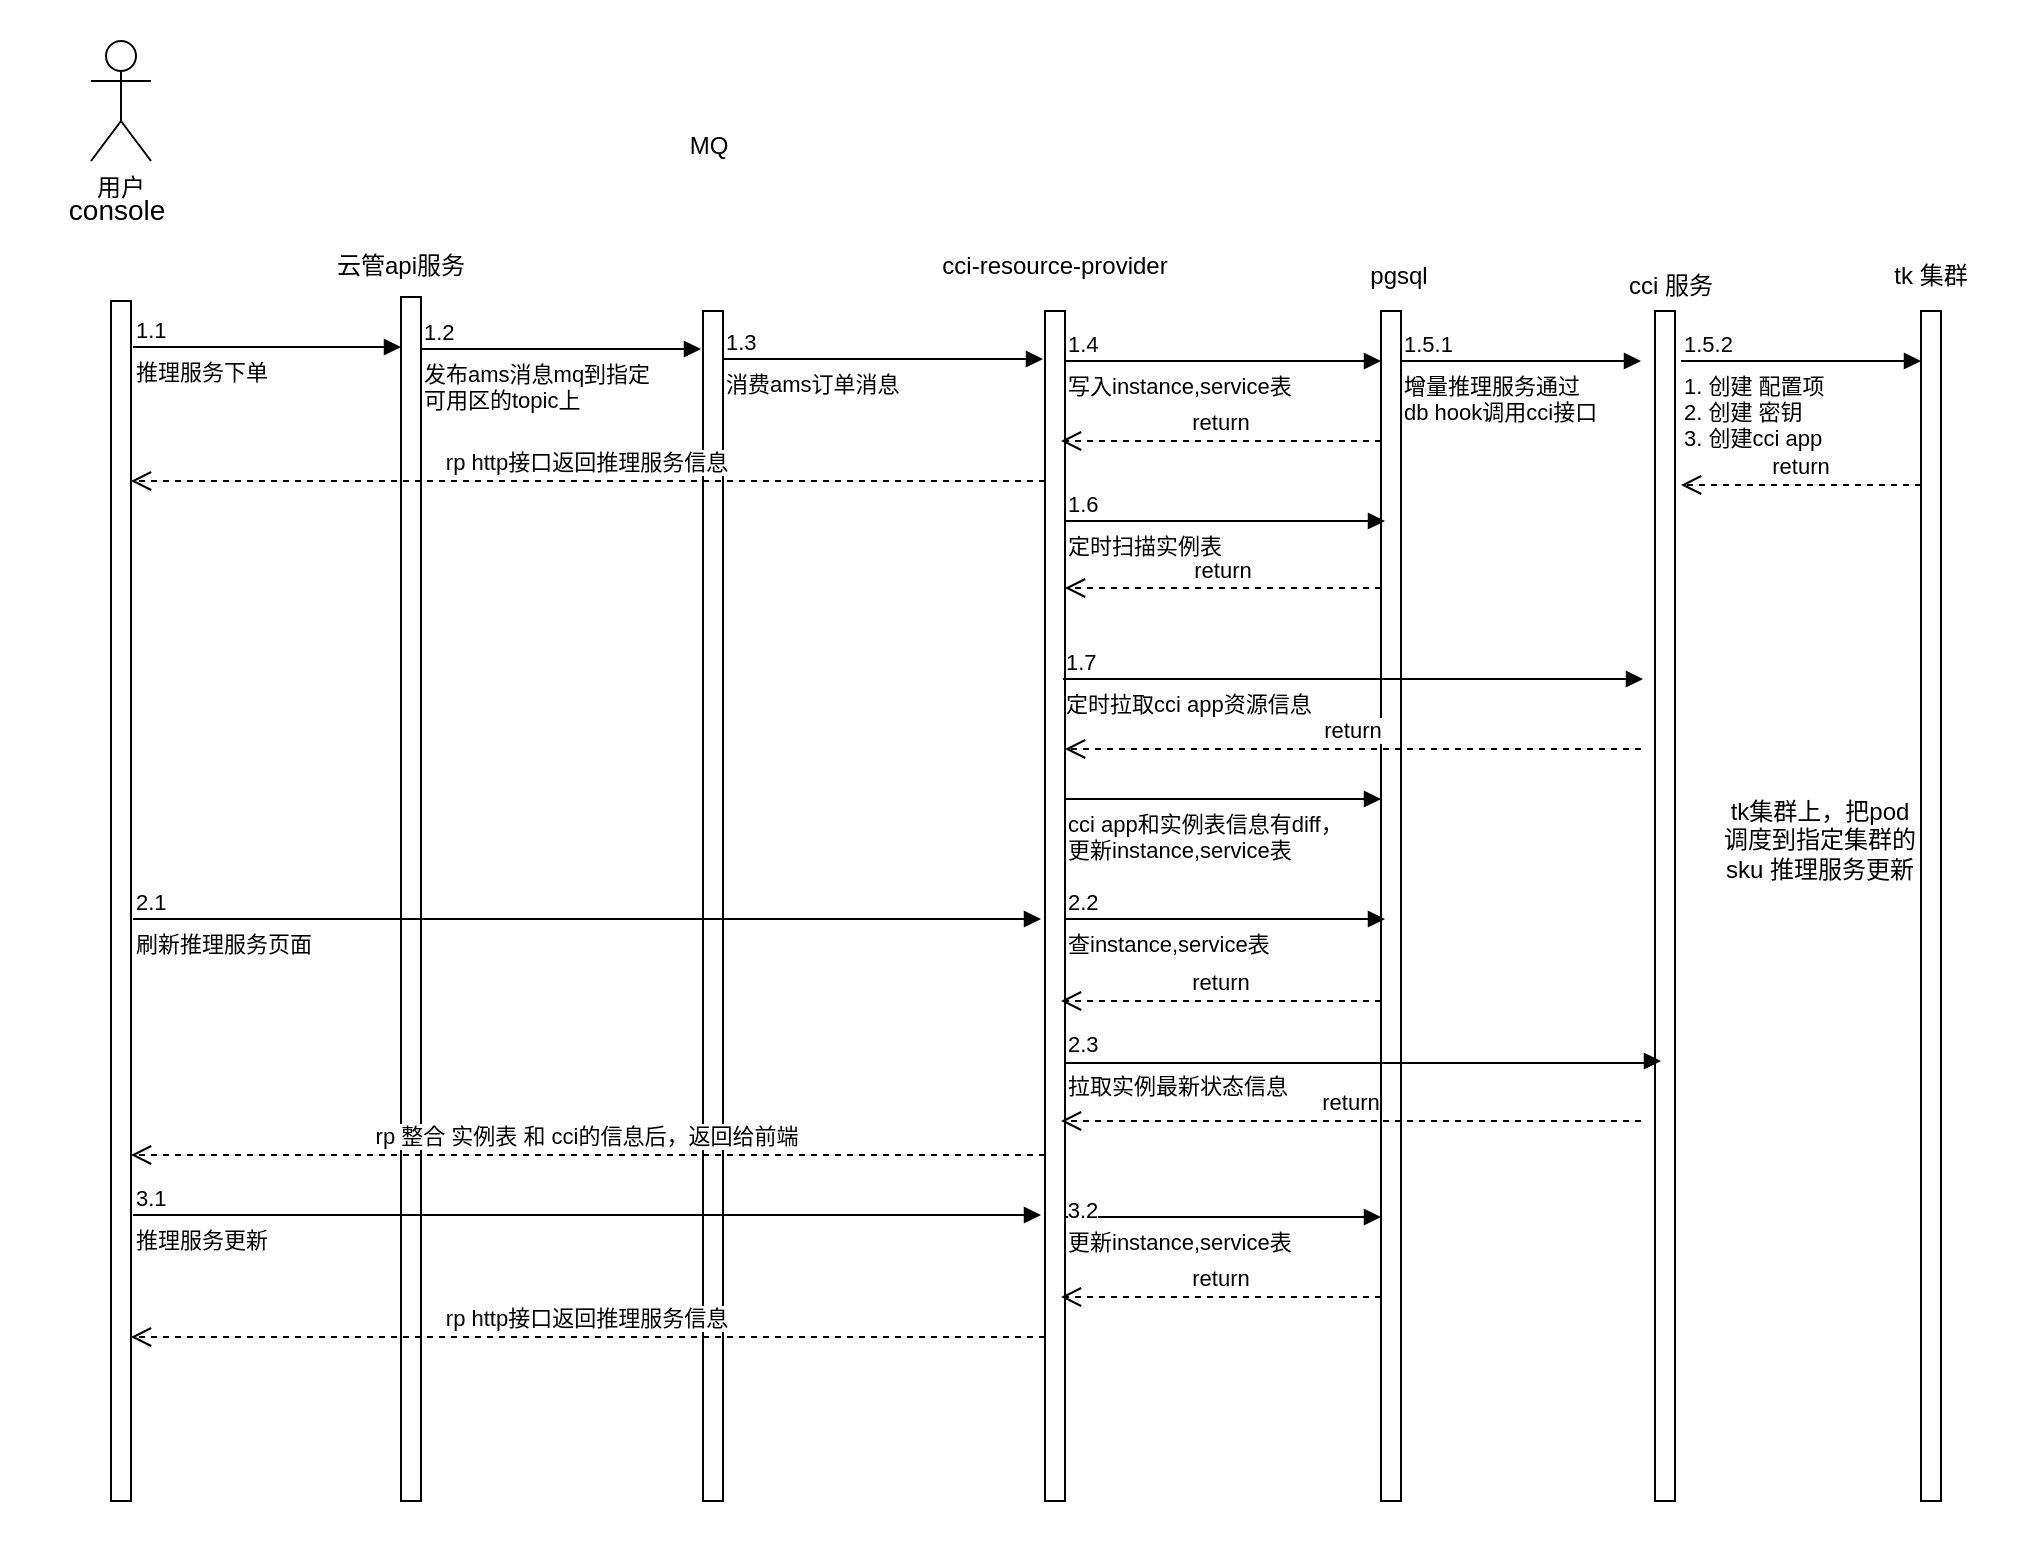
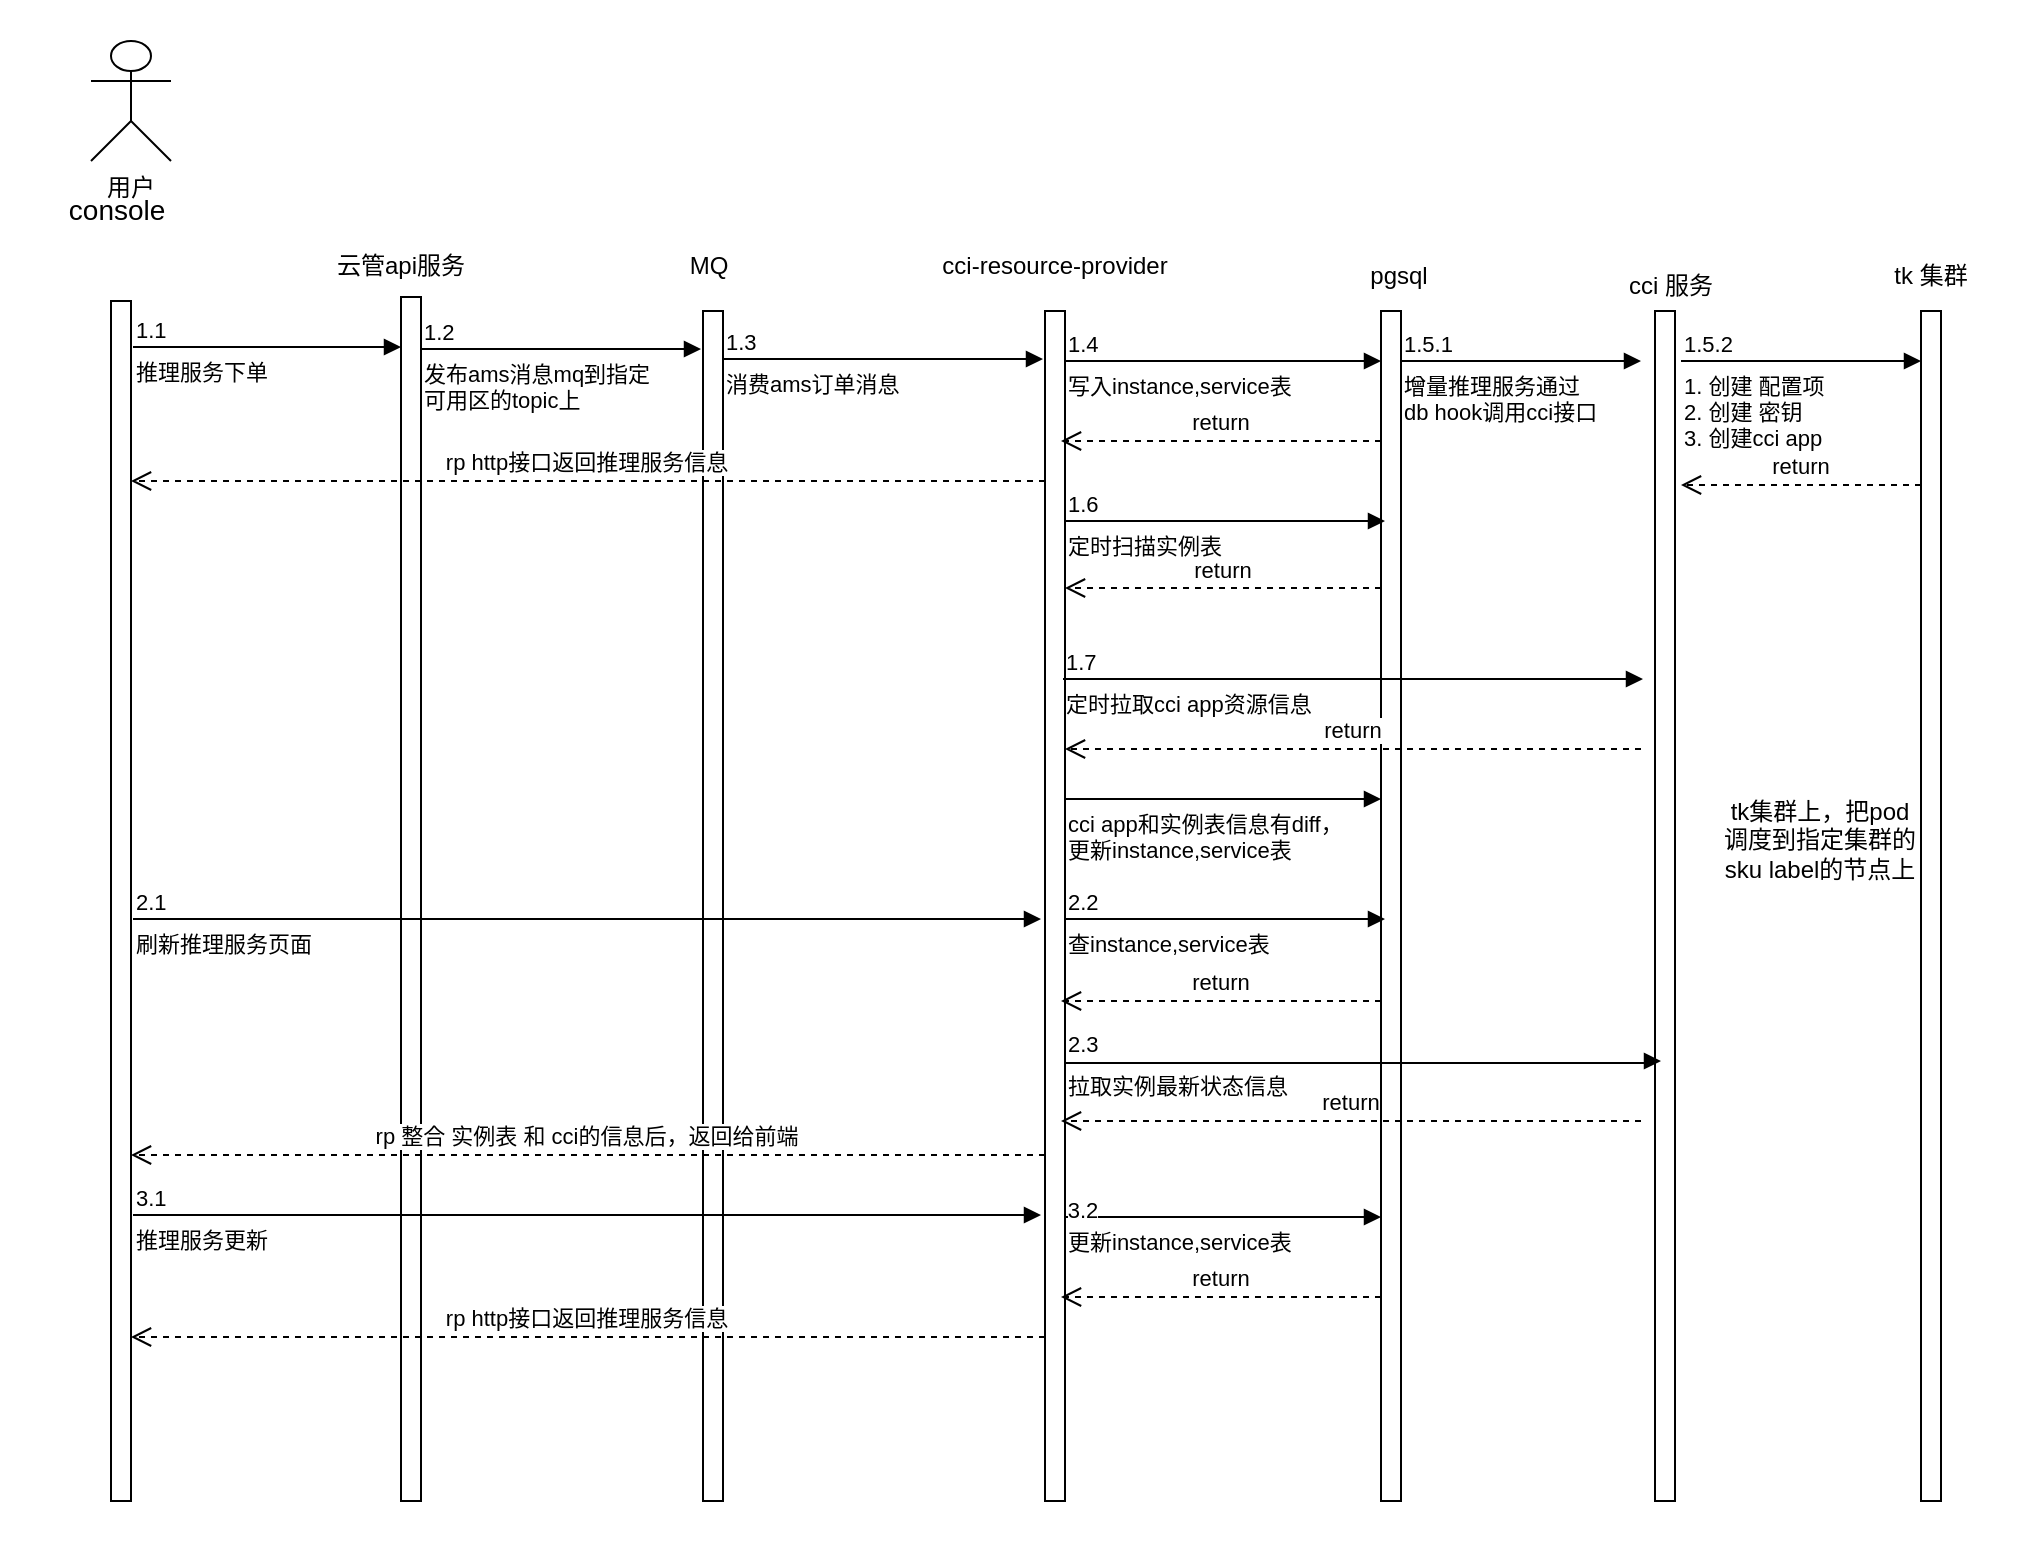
- <mxCell id="2" value="用户" style="shape=umlActor;verticalLabelPosition=bottom;verticalAlign=top;html=1;outlineConnect=0;" parent="1" vertex="1"><mxGeometry x="45" y="20" width="30" height="60" as="geometry" /></mxCell>
+ <mxCell id="2" value="用户" style="shape=umlActor;verticalLabelPosition=bottom;verticalAlign=top;html=1;outlineConnect=0;" parent="1" vertex="1"><mxGeometry x="45" y="20" width="40" height="60" as="geometry" /></mxCell>
- <mxCell id="6" value="MQ" style="text;html=1;align=center;verticalAlign=middle;resizable=0;points=[];autosize=1;strokeColor=none;fillColor=none;" parent="1" vertex="1"><mxGeometry x="334" y="58" width="40" height="30" as="geometry" /></mxCell>
+ <mxCell id="6" value="MQ" style="text;html=1;align=center;verticalAlign=middle;resizable=0;points=[];autosize=1;strokeColor=none;fillColor=none;" parent="1" vertex="1"><mxGeometry x="334" y="118" width="40" height="30" as="geometry" /></mxCell>
- <mxCell id="54" value="tk集群上，把pod调度到指定集群的 sku 推理服务更新" style="text;html=1;strokeColor=none;fillColor=none;align=center;verticalAlign=middle;whiteSpace=wrap;rounded=0;" vertex="1" parent="1"><mxGeometry x="860" y="370" width="100" height="100" as="geometry" /></mxCell>
+ <mxCell id="54" value="tk集群上，把pod调度到指定集群的 sku label的节点上" style="text;html=1;strokeColor=none;fillColor=none;align=center;verticalAlign=middle;whiteSpace=wrap;rounded=0;" vertex="1" parent="1"><mxGeometry x="860" y="370" width="100" height="100" as="geometry" /></mxCell>
